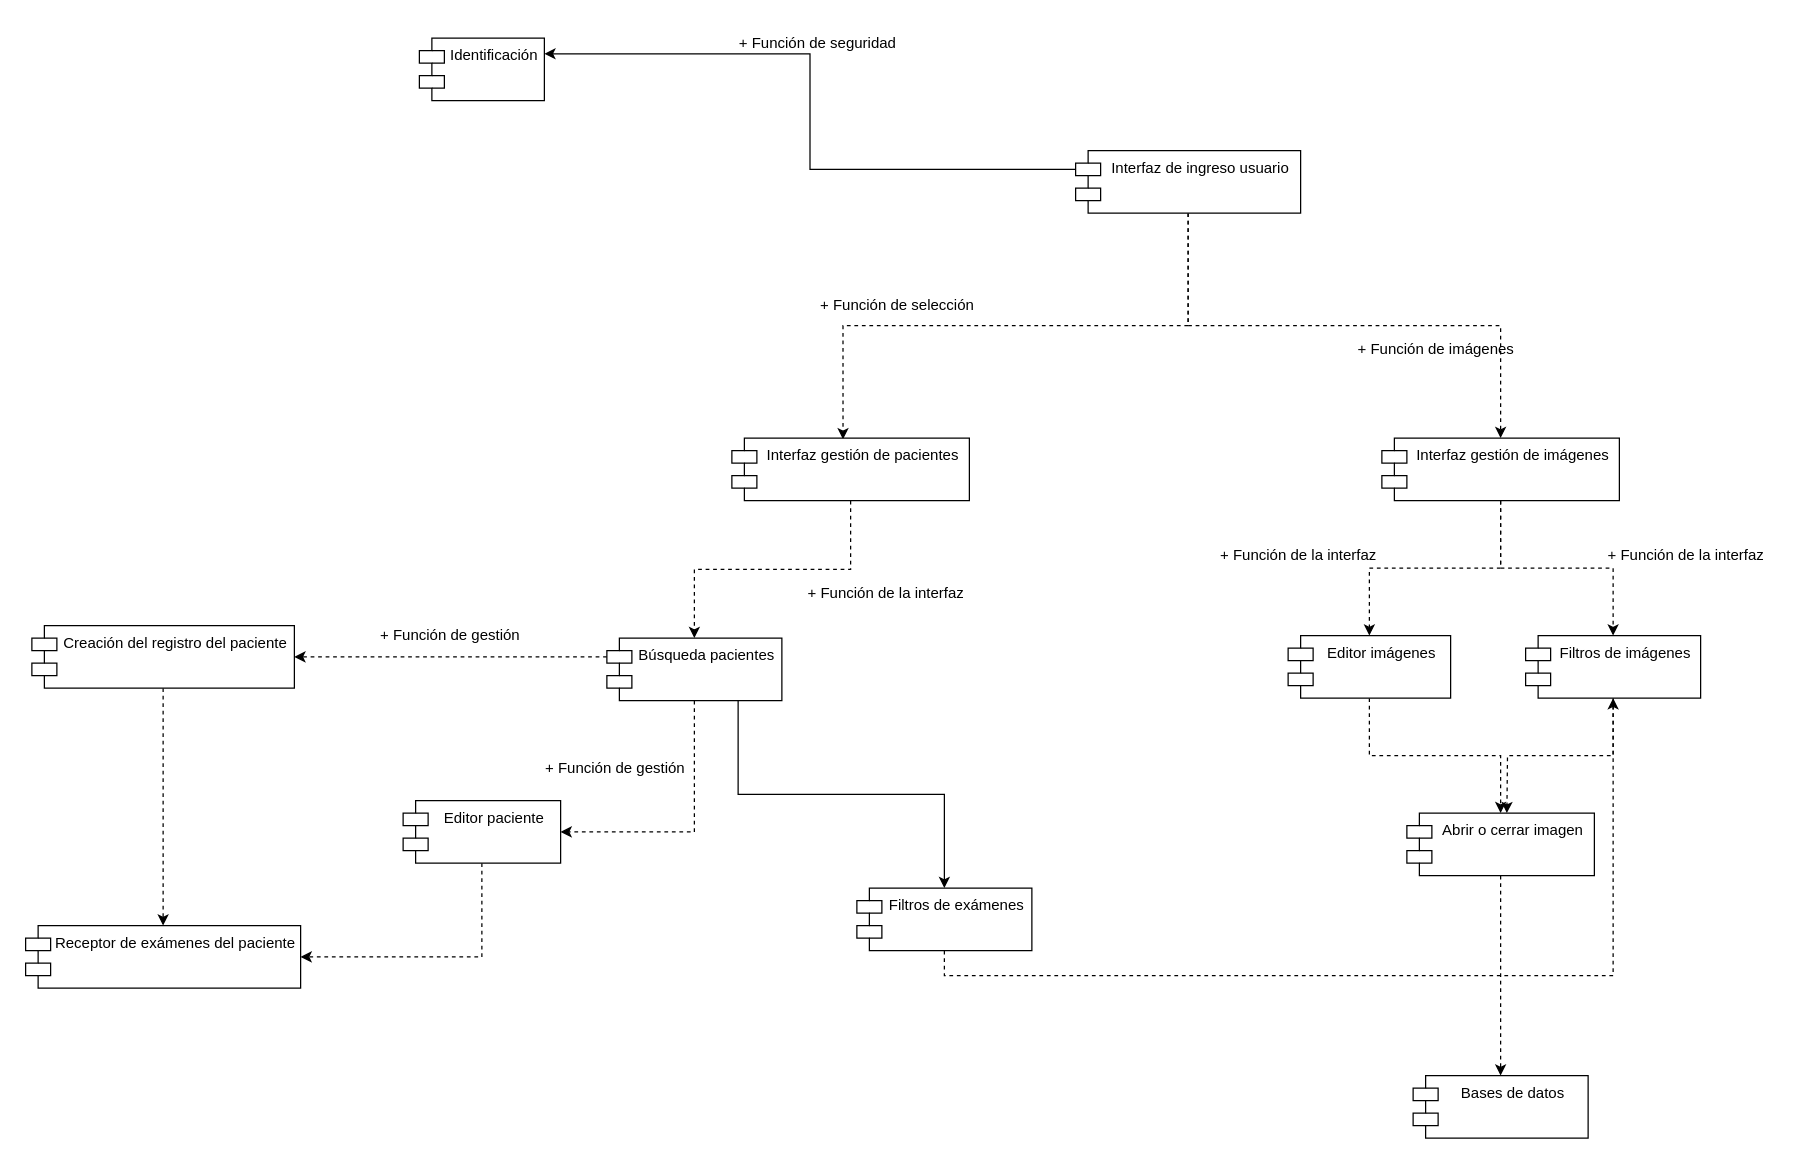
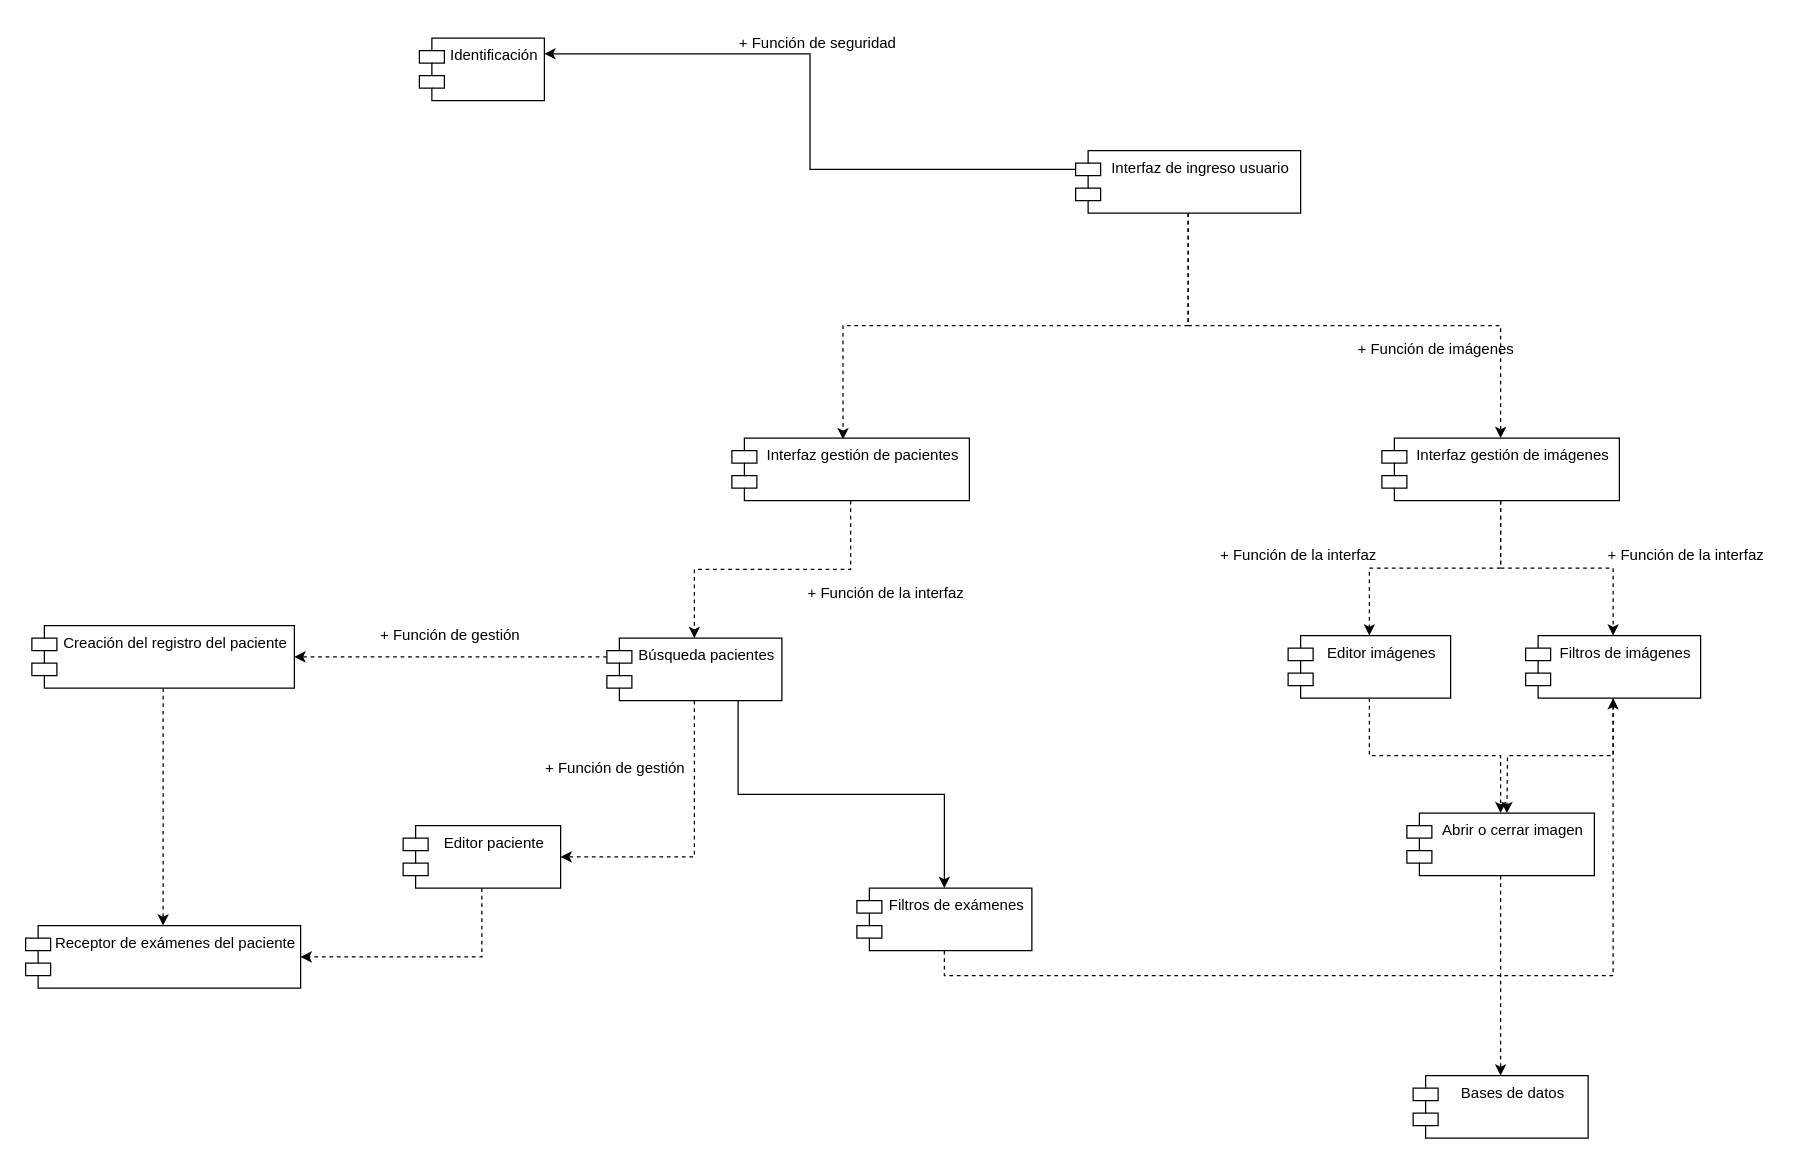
- <mxCell id="31" value="+ Función de selección" style="text;strokeColor=none;fillColor=none;align=left;verticalAlign=top;spacingLeft=4;spacingRight=4;overflow=hidden;rotatable=0;points=[[0,0.5],[1,0.5]];portConstraint=eastwest;" vertex="1" parent="1"><mxGeometry x="650" y="230" width="150" height="26" as="geometry" /></mxCell>
- <mxCell id="24" value="Editor paciente" style="shape=module;align=left;spacingLeft=20;align=center;verticalAlign=top;" vertex="1" parent="1"><mxGeometry x="322" y="640" width="126" height="50" as="geometry" /></mxCell>
+ <mxCell id="24" value="Editor paciente" style="shape=module;align=left;spacingLeft=20;align=center;verticalAlign=top;" vertex="1" parent="1"><mxGeometry x="322" y="660" width="126" height="50" as="geometry" /></mxCell>
